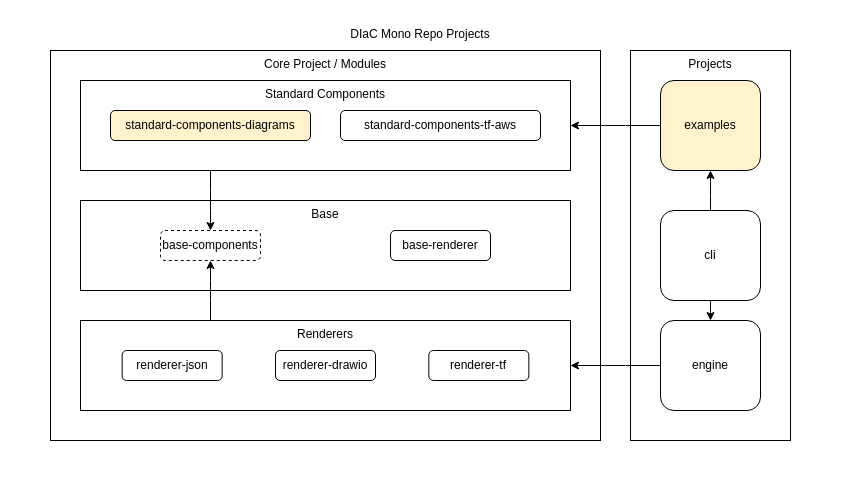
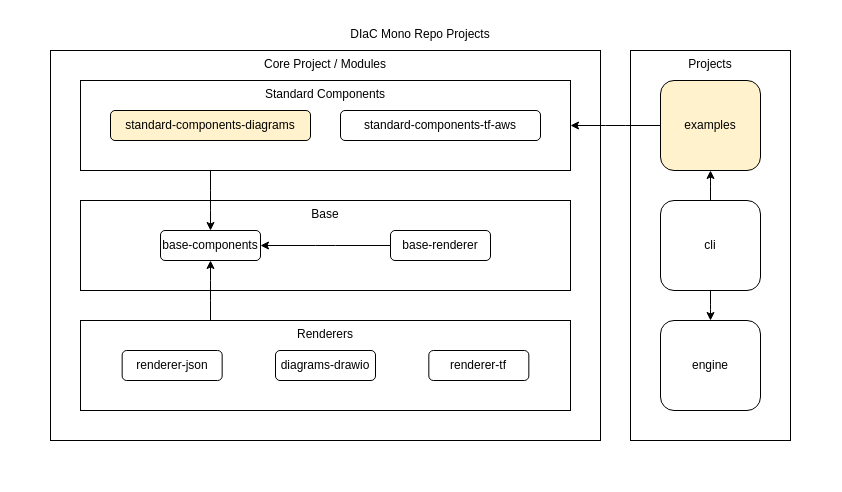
- <mxCell style="rounded=1;whiteSpace=wrap;verticalAlign=middle;align=center;dashed=1;" id="8" parent="7" value="base-components" vertex="1"><mxGeometry width="100" height="30" as="geometry" x="80" y="30" /></mxCell>
+ <mxCell style="rounded=1;whiteSpace=wrap;verticalAlign=middle;align=center" id="8" parent="7" value="base-components" vertex="1"><mxGeometry width="100" height="30" as="geometry" x="80" y="30" /></mxCell>
+ <mxCell id="19" source="9" target="8" parent="1" edge="1" style="rounded=1;orthogonalLoop=1;jettySize=auto;html=1;edgeStyle=orthogonalEdgeStyle"><mxGeometry relative="1" as="geometry"><Array as="points"><mxPoint x="325" y="245" /><mxPoint x="325" y="245" /></Array></mxGeometry></mxCell>
- <mxCell style="rounded=1;whiteSpace=wrap;verticalAlign=middle;align=center" id="16" parent="14" value="cli" vertex="1"><mxGeometry x="30" y="160" width="100" height="90" as="geometry" /></mxCell>
+ <mxCell style="rounded=1;whiteSpace=wrap;verticalAlign=middle;align=center" id="16" parent="14" value="cli" vertex="1"><mxGeometry width="100" height="90" as="geometry" x="30" y="150" /></mxCell>
- <mxCell style="rounded=1;whiteSpace=wrap;verticalAlign=middle;align=center" id="12" parent="10" value="renderer-drawio" vertex="1"><mxGeometry width="100" height="30" as="geometry" x="195" y="30" /></mxCell>
+ <mxCell style="rounded=1;whiteSpace=wrap;verticalAlign=middle;align=center" id="12" parent="10" value="diagrams-drawio" vertex="1"><mxGeometry width="100" height="30" as="geometry" x="195" y="30" /></mxCell>
- <mxCell id="23" source="17" target="10" parent="1" edge="1" style="rounded=1;orthogonalLoop=1;jettySize=auto;html=1;edgeStyle=orthogonalEdgeStyle"><mxGeometry relative="1" as="geometry"><Array as="points"><mxPoint x="615" y="365" /><mxPoint x="615" y="365" /></Array></mxGeometry></mxCell>
